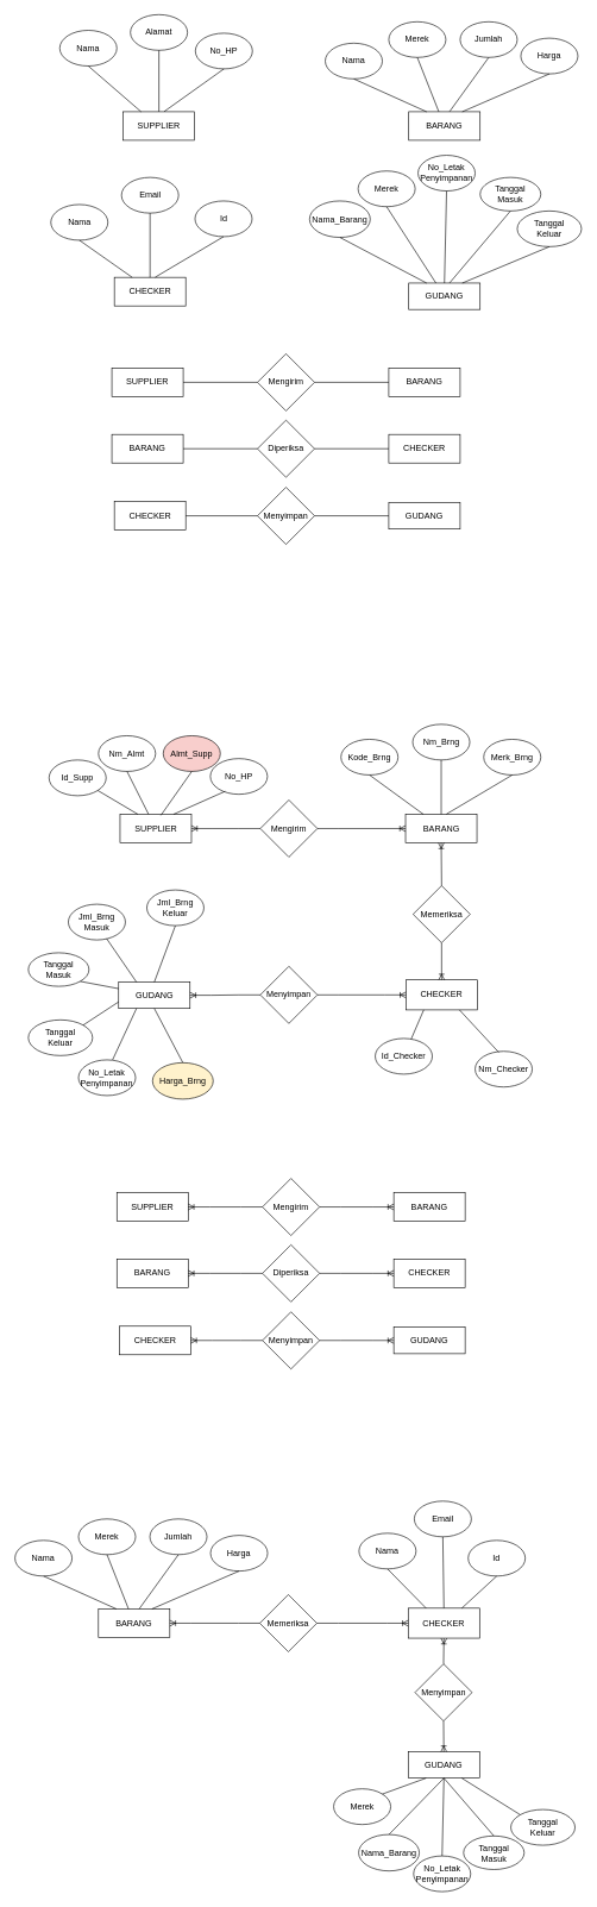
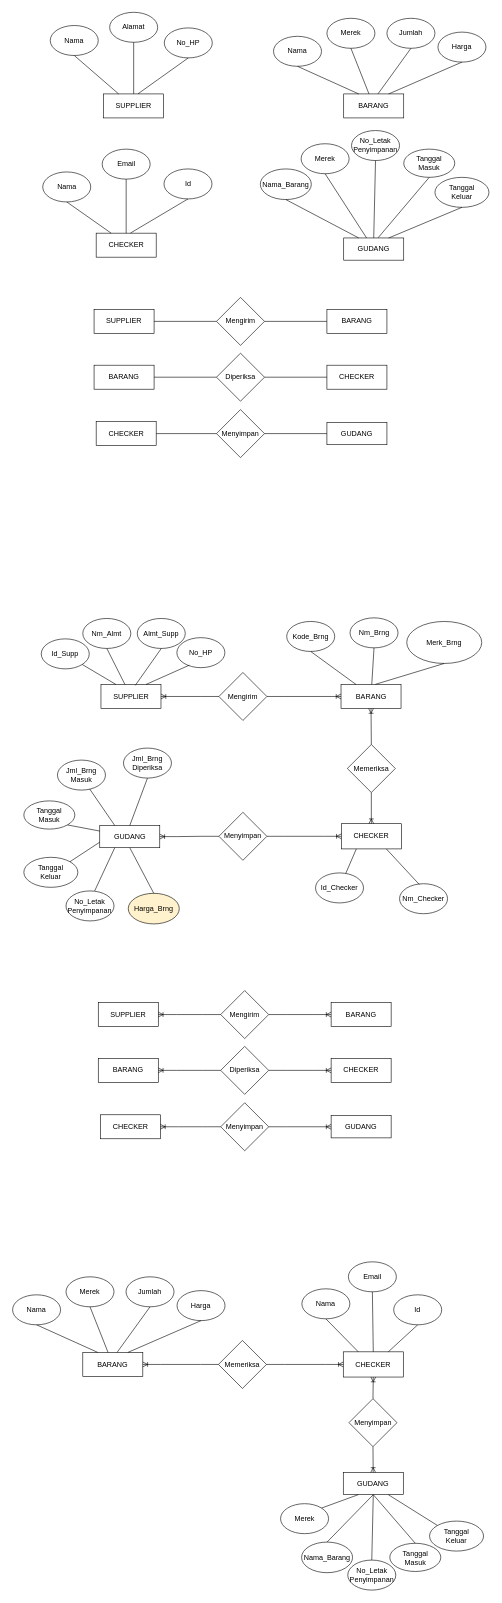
- <mxCell id="62" value="Nm_Brng" style="ellipse;whiteSpace=wrap;html=1;" parent="1" vertex="1"><mxGeometry x="577.5" y="1014" width="80" height="50" as="geometry" /></mxCell>
+ <mxCell id="62" value="Nm_Brng" style="ellipse;whiteSpace=wrap;html=1;" parent="1" vertex="1"><mxGeometry x="582.5" y="1029" width="80" height="50" as="geometry" /></mxCell>
- <mxCell id="130" value="Almt_Supp" style="ellipse;whiteSpace=wrap;html=1;fillColor=#f8cecc;" vertex="1" parent="1"><mxGeometry x="228" y="1030" width="80" height="50" as="geometry" /></mxCell>
+ <mxCell id="130" value="Almt_Supp" style="ellipse;whiteSpace=wrap;html=1;" vertex="1" parent="1"><mxGeometry x="228" y="1030" width="80" height="50" as="geometry" /></mxCell>
- <mxCell id="61" value="Merk_Brng" style="ellipse;whiteSpace=wrap;html=1;" parent="1" vertex="1"><mxGeometry x="677" y="1035" width="80" height="50" as="geometry" /></mxCell>
+ <mxCell id="61" value="Merk_Brng" style="ellipse;whiteSpace=wrap;html=1;" parent="1" vertex="1"><mxGeometry x="677" y="1035" width="125" height="70" as="geometry" /></mxCell>
- <mxCell id="73" value="Jml_Brng&lt;br&gt;Keluar" style="ellipse;whiteSpace=wrap;html=1;" parent="1" vertex="1"><mxGeometry x="205" y="1246" width="80" height="50" as="geometry" /></mxCell>
+ <mxCell id="73" value="Jml_Brng&lt;br&gt;Diperiksa" style="ellipse;whiteSpace=wrap;html=1;" parent="1" vertex="1"><mxGeometry x="205" y="1246" width="80" height="50" as="geometry" /></mxCell>
